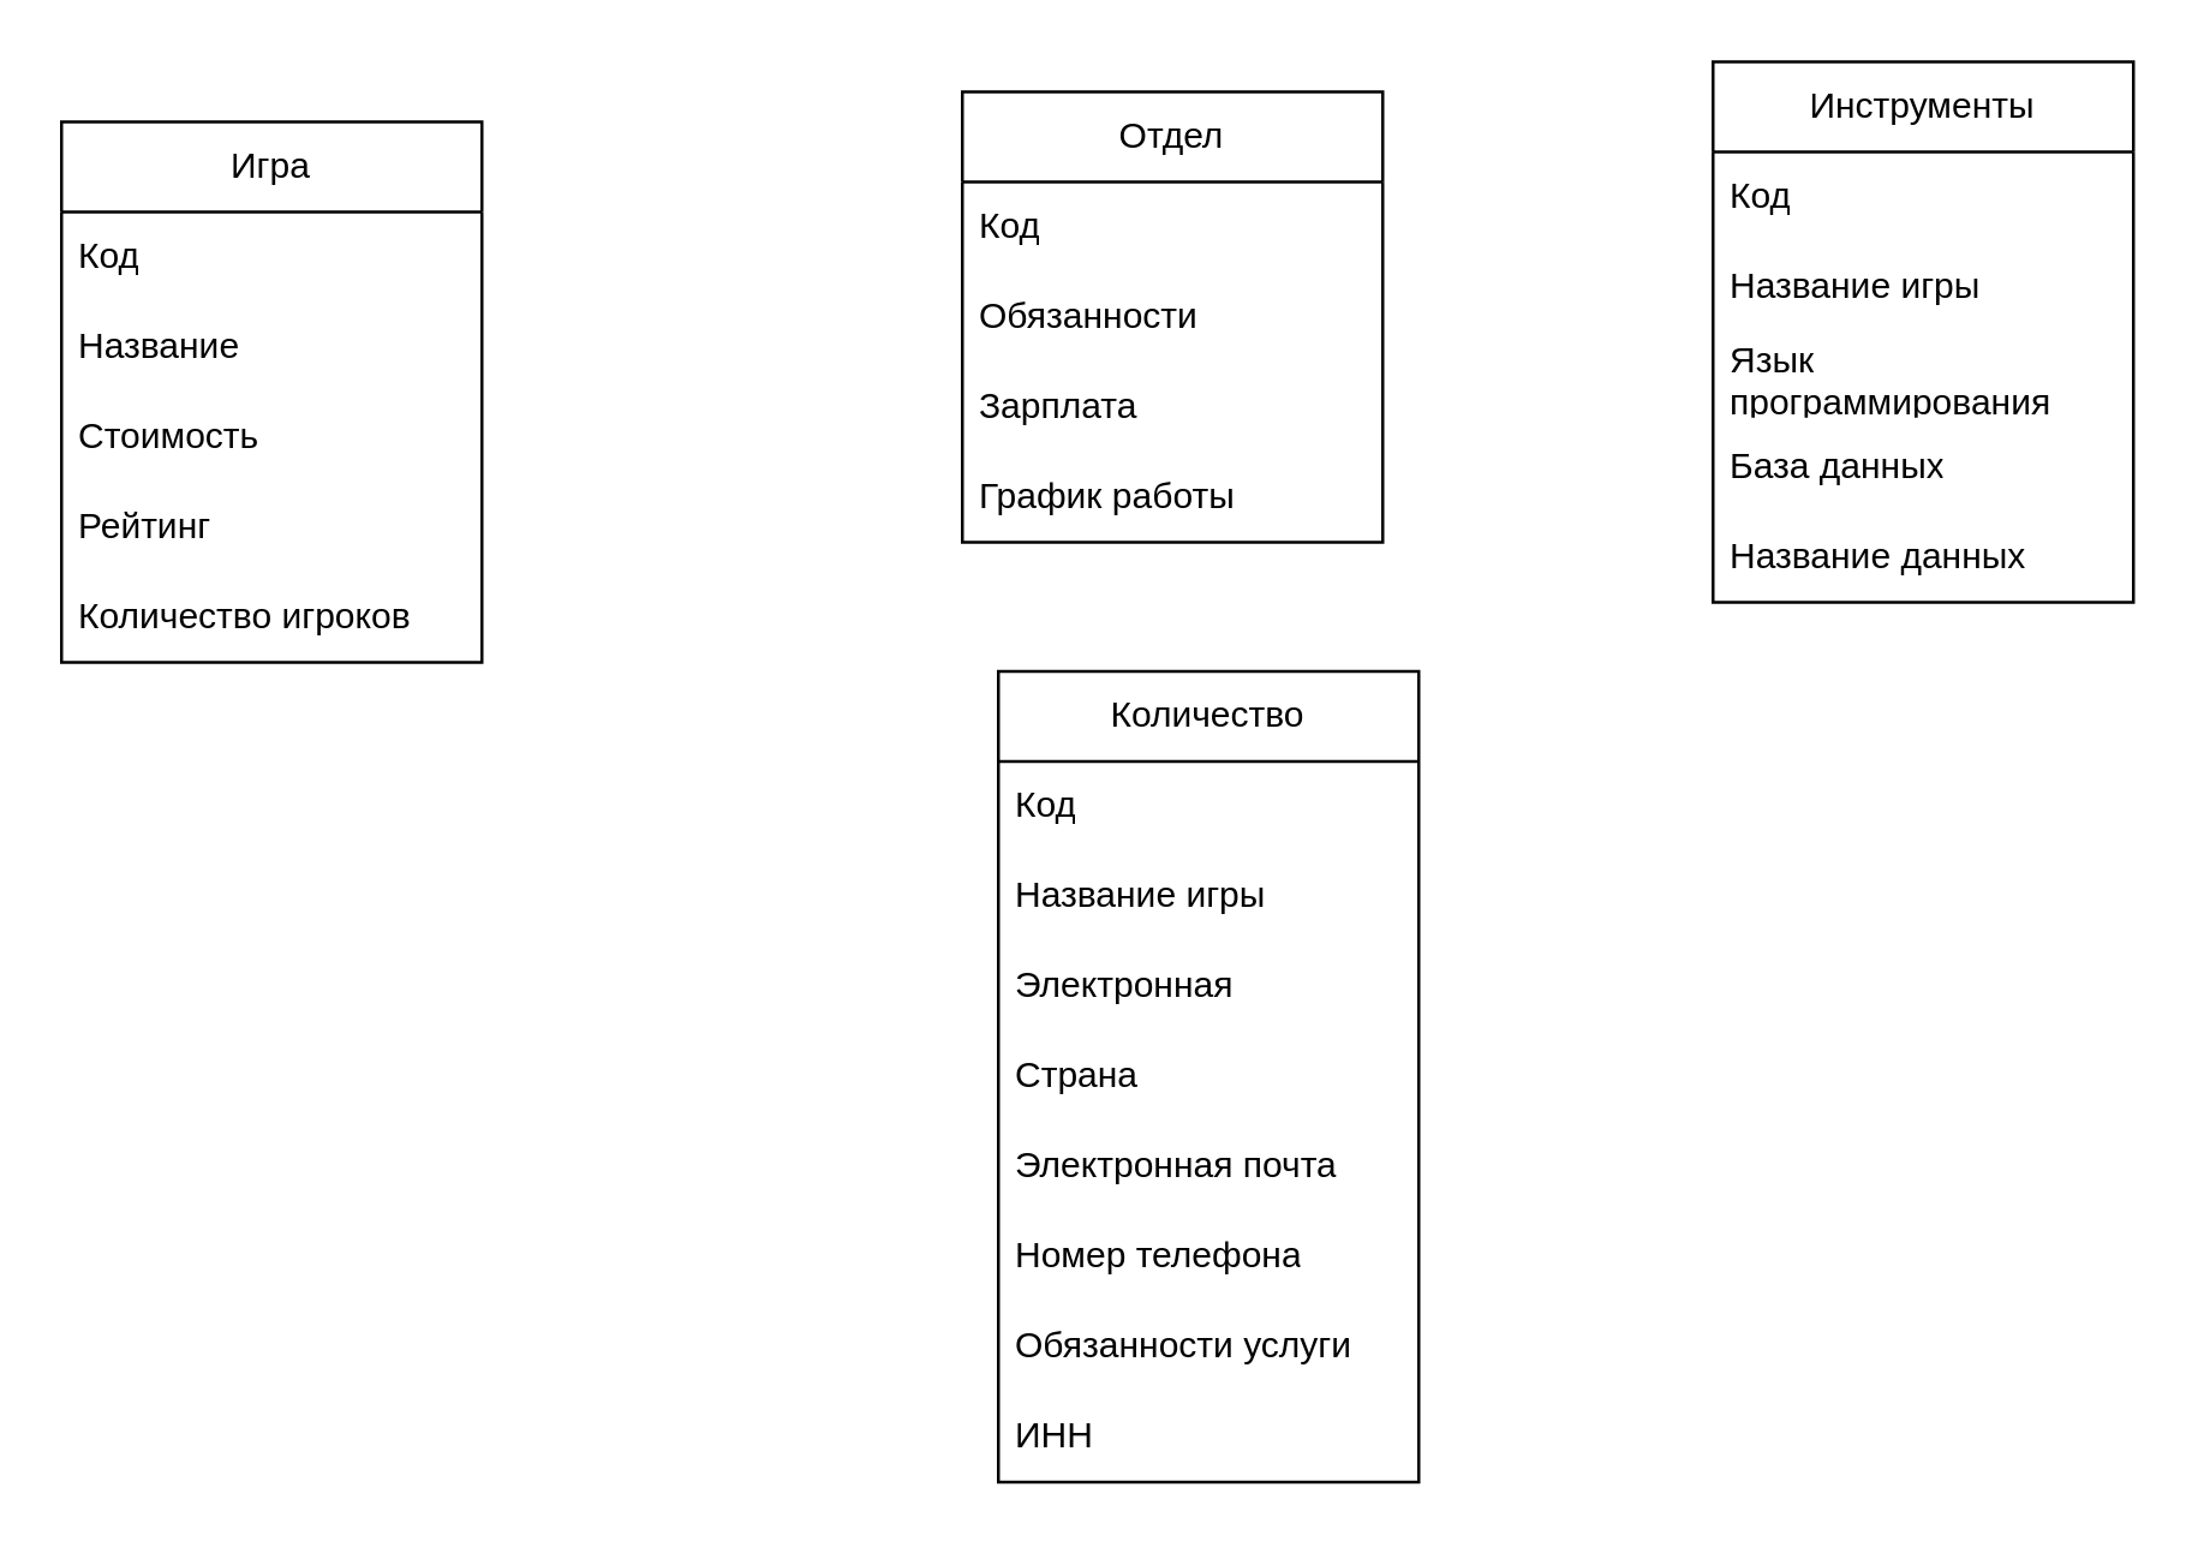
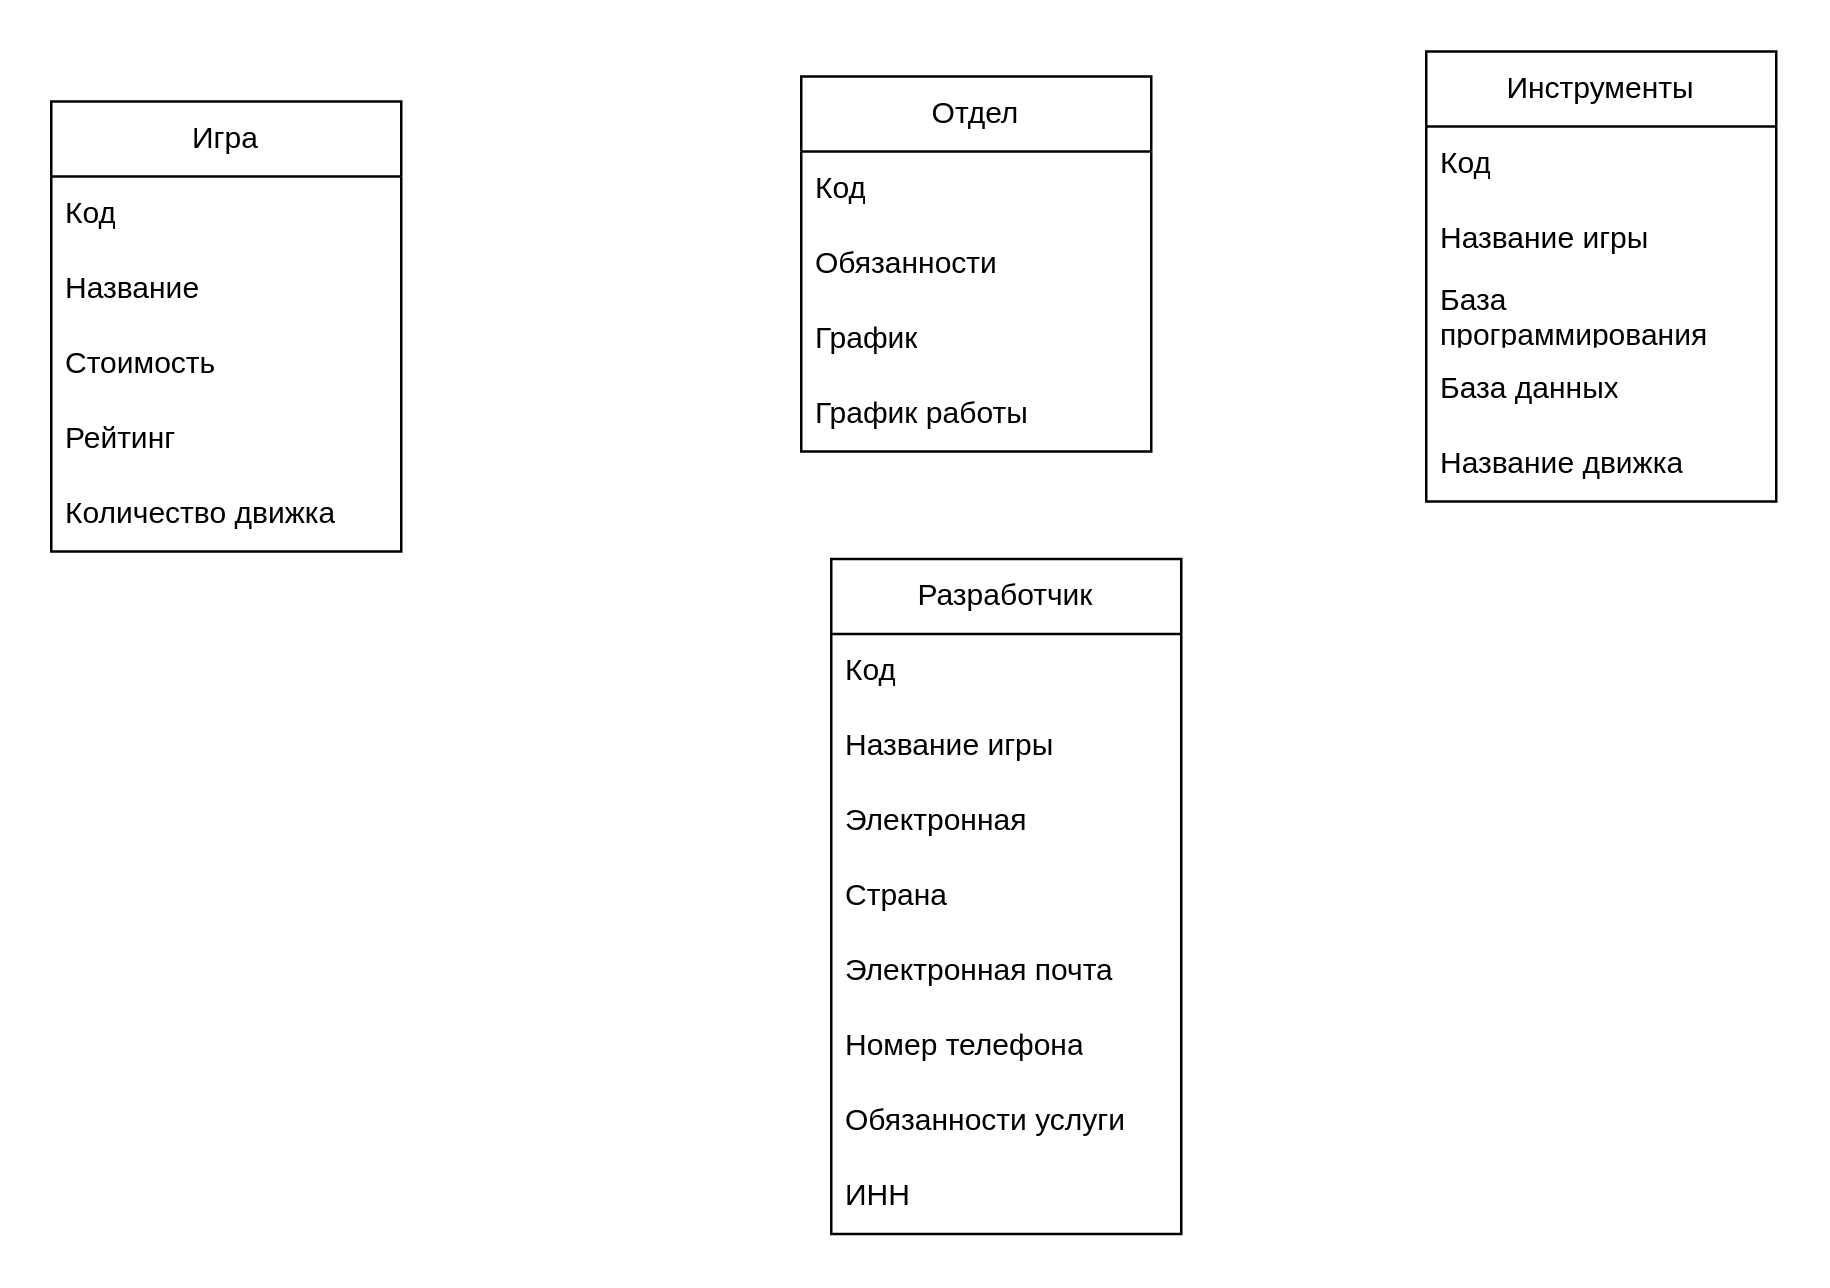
- <mxCell id="16" value="Язык программирования" style="text;strokeColor=none;fillColor=none;align=left;verticalAlign=middle;spacingLeft=4;spacingRight=4;overflow=hidden;points=[[0,0.5],[1,0.5]];portConstraint=eastwest;rotatable=0;whiteSpace=wrap;html=1;" vertex="1" parent="13"><mxGeometry y="90" width="140" height="30" as="geometry" /></mxCell>
+ <mxCell id="16" value="База программирования" style="text;strokeColor=none;fillColor=none;align=left;verticalAlign=middle;spacingLeft=4;spacingRight=4;overflow=hidden;points=[[0,0.5],[1,0.5]];portConstraint=eastwest;rotatable=0;whiteSpace=wrap;html=1;" vertex="1" parent="13"><mxGeometry y="90" width="140" height="30" as="geometry" /></mxCell>
- <mxCell id="11" value="Зарплата" style="text;strokeColor=none;fillColor=none;align=left;verticalAlign=middle;spacingLeft=4;spacingRight=4;overflow=hidden;points=[[0,0.5],[1,0.5]];portConstraint=eastwest;rotatable=0;whiteSpace=wrap;html=1;" vertex="1" parent="8"><mxGeometry y="90" width="140" height="30" as="geometry" /></mxCell>
+ <mxCell id="11" value="График" style="text;strokeColor=none;fillColor=none;align=left;verticalAlign=middle;spacingLeft=4;spacingRight=4;overflow=hidden;points=[[0,0.5],[1,0.5]];portConstraint=eastwest;rotatable=0;whiteSpace=wrap;html=1;" vertex="1" parent="8"><mxGeometry y="90" width="140" height="30" as="geometry" /></mxCell>
- <mxCell id="18" value="Название данных" style="text;strokeColor=none;fillColor=none;align=left;verticalAlign=middle;spacingLeft=4;spacingRight=4;overflow=hidden;points=[[0,0.5],[1,0.5]];portConstraint=eastwest;rotatable=0;whiteSpace=wrap;html=1;" vertex="1" parent="13"><mxGeometry y="150" width="140" height="30" as="geometry" /></mxCell>
+ <mxCell id="18" value="Название движка" style="text;strokeColor=none;fillColor=none;align=left;verticalAlign=middle;spacingLeft=4;spacingRight=4;overflow=hidden;points=[[0,0.5],[1,0.5]];portConstraint=eastwest;rotatable=0;whiteSpace=wrap;html=1;" vertex="1" parent="13"><mxGeometry y="150" width="140" height="30" as="geometry" /></mxCell>
- <mxCell id="7" value="Количество игроков" style="text;strokeColor=none;fillColor=none;align=left;verticalAlign=middle;spacingLeft=4;spacingRight=4;overflow=hidden;points=[[0,0.5],[1,0.5]];portConstraint=eastwest;rotatable=0;whiteSpace=wrap;html=1;" vertex="1" parent="2"><mxGeometry y="150" width="140" height="30" as="geometry" /></mxCell>
+ <mxCell id="7" value="Количество движка" style="text;strokeColor=none;fillColor=none;align=left;verticalAlign=middle;spacingLeft=4;spacingRight=4;overflow=hidden;points=[[0,0.5],[1,0.5]];portConstraint=eastwest;rotatable=0;whiteSpace=wrap;html=1;" vertex="1" parent="2"><mxGeometry y="150" width="140" height="30" as="geometry" /></mxCell>
- <mxCell id="19" value="Количество" style="swimlane;fontStyle=0;childLayout=stackLayout;horizontal=1;startSize=30;horizontalStack=0;resizeParent=1;resizeParentMax=0;resizeLast=0;collapsible=1;marginBottom=0;whiteSpace=wrap;html=1;" vertex="1" parent="1"><mxGeometry x="332" y="223" width="140" height="270" as="geometry" /></mxCell>
+ <mxCell id="19" value="Разработчик" style="swimlane;fontStyle=0;childLayout=stackLayout;horizontal=1;startSize=30;horizontalStack=0;resizeParent=1;resizeParentMax=0;resizeLast=0;collapsible=1;marginBottom=0;whiteSpace=wrap;html=1;" vertex="1" parent="1"><mxGeometry x="332" y="223" width="140" height="270" as="geometry" /></mxCell>
